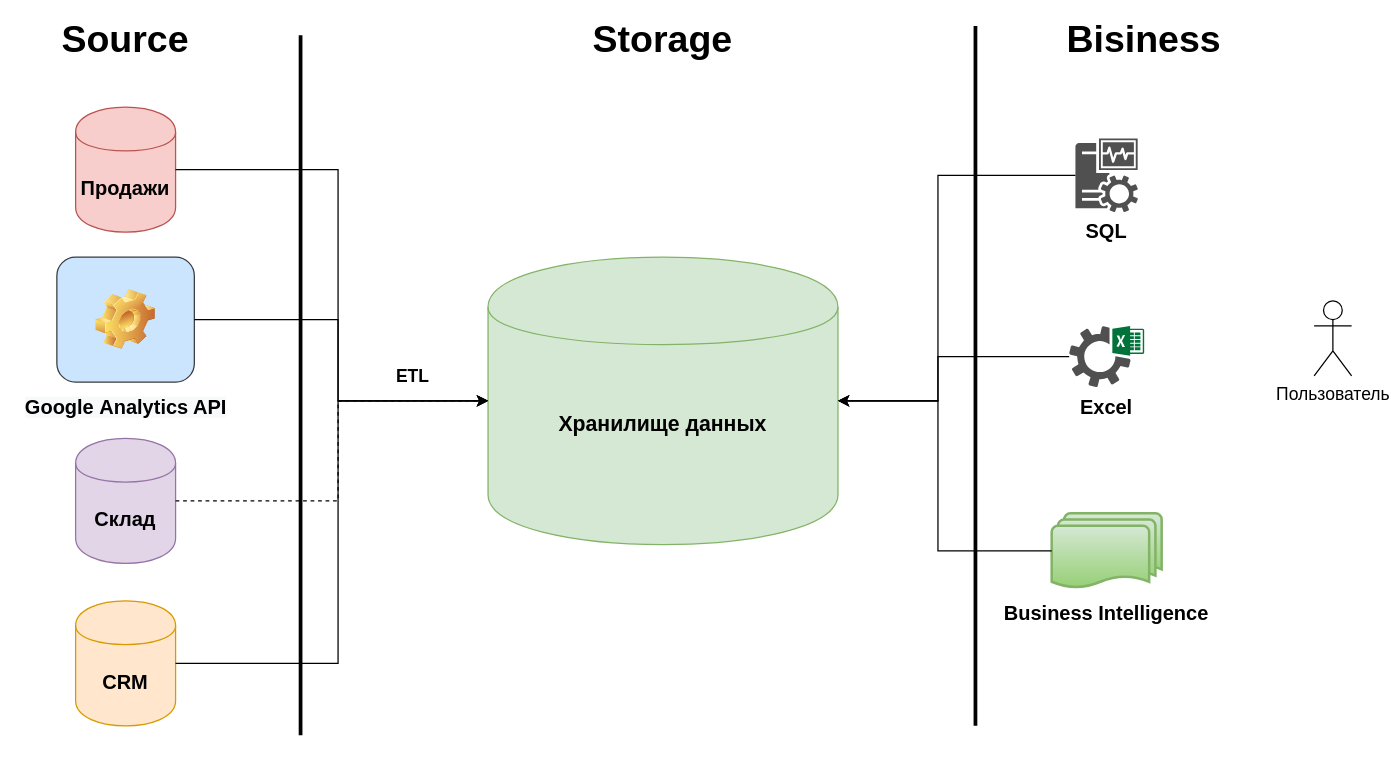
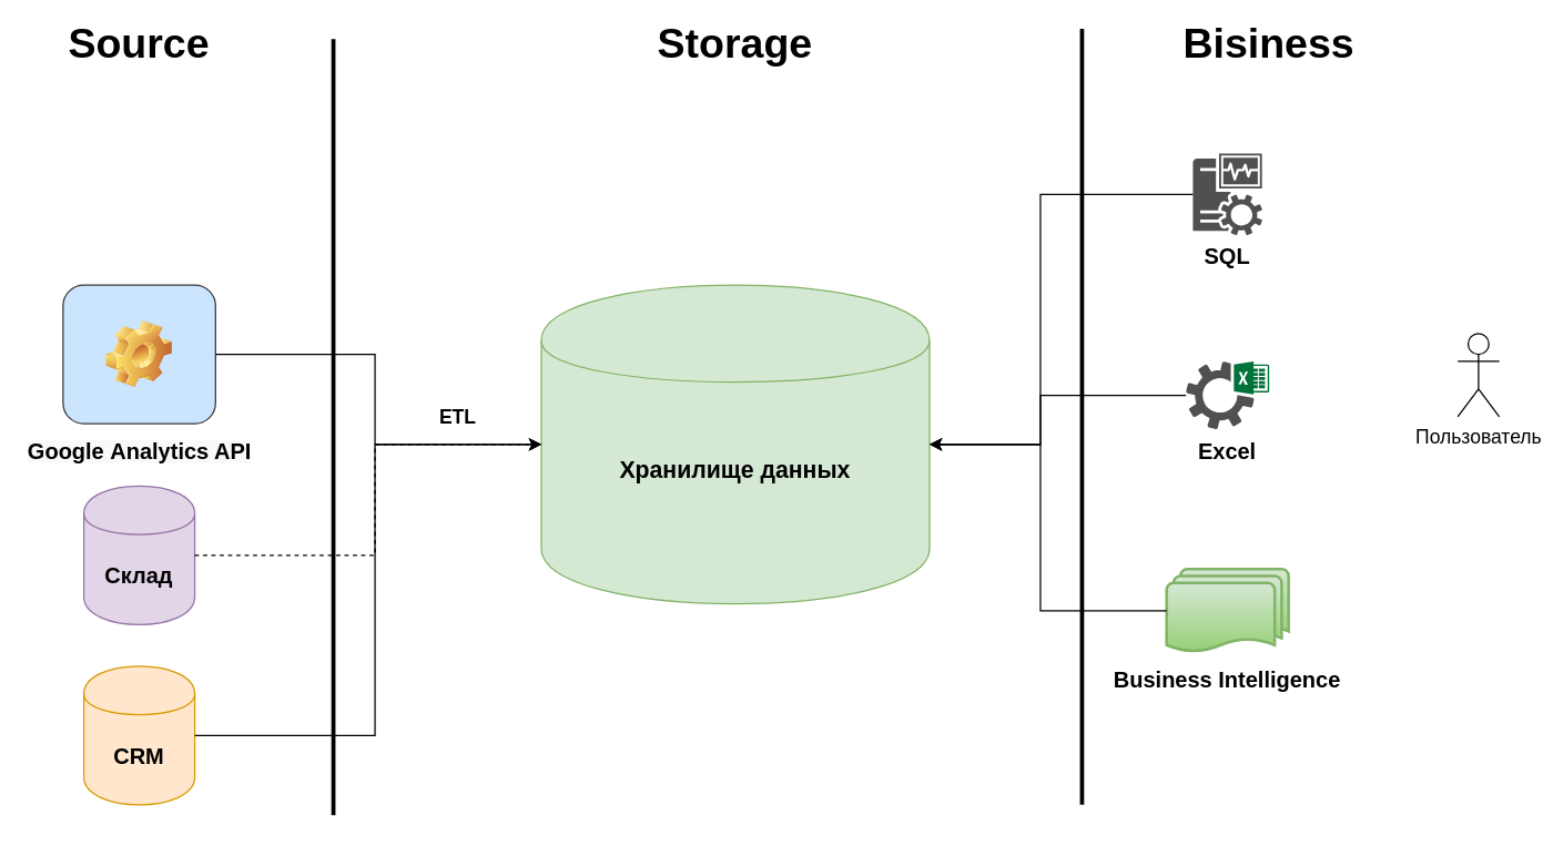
- <mxCell id="2" value="&lt;b&gt;&lt;font style=&quot;font-size: 16px&quot;&gt;Продажи&lt;/font&gt;&lt;/b&gt;" style="shape=cylinder;whiteSpace=wrap;html=1;boundedLbl=1;backgroundOutline=1;fillColor=#f8cecc;strokeColor=#b85450;" vertex="1" parent="1"><mxGeometry x="60" y="85" width="80" height="100" as="geometry" /></mxCell>
- <mxCell id="28" style="edgeStyle=orthogonalEdgeStyle;rounded=0;orthogonalLoop=1;jettySize=auto;html=1;entryX=0;entryY=0.5;entryDx=0;entryDy=0;" edge="1" parent="27" source="2" target="5"><mxGeometry relative="1" as="geometry"><mxPoint x="130" y="185" as="targetPoint" /><Array as="points"><mxPoint /><mxPoint y="185" /></Array></mxGeometry></mxCell>
